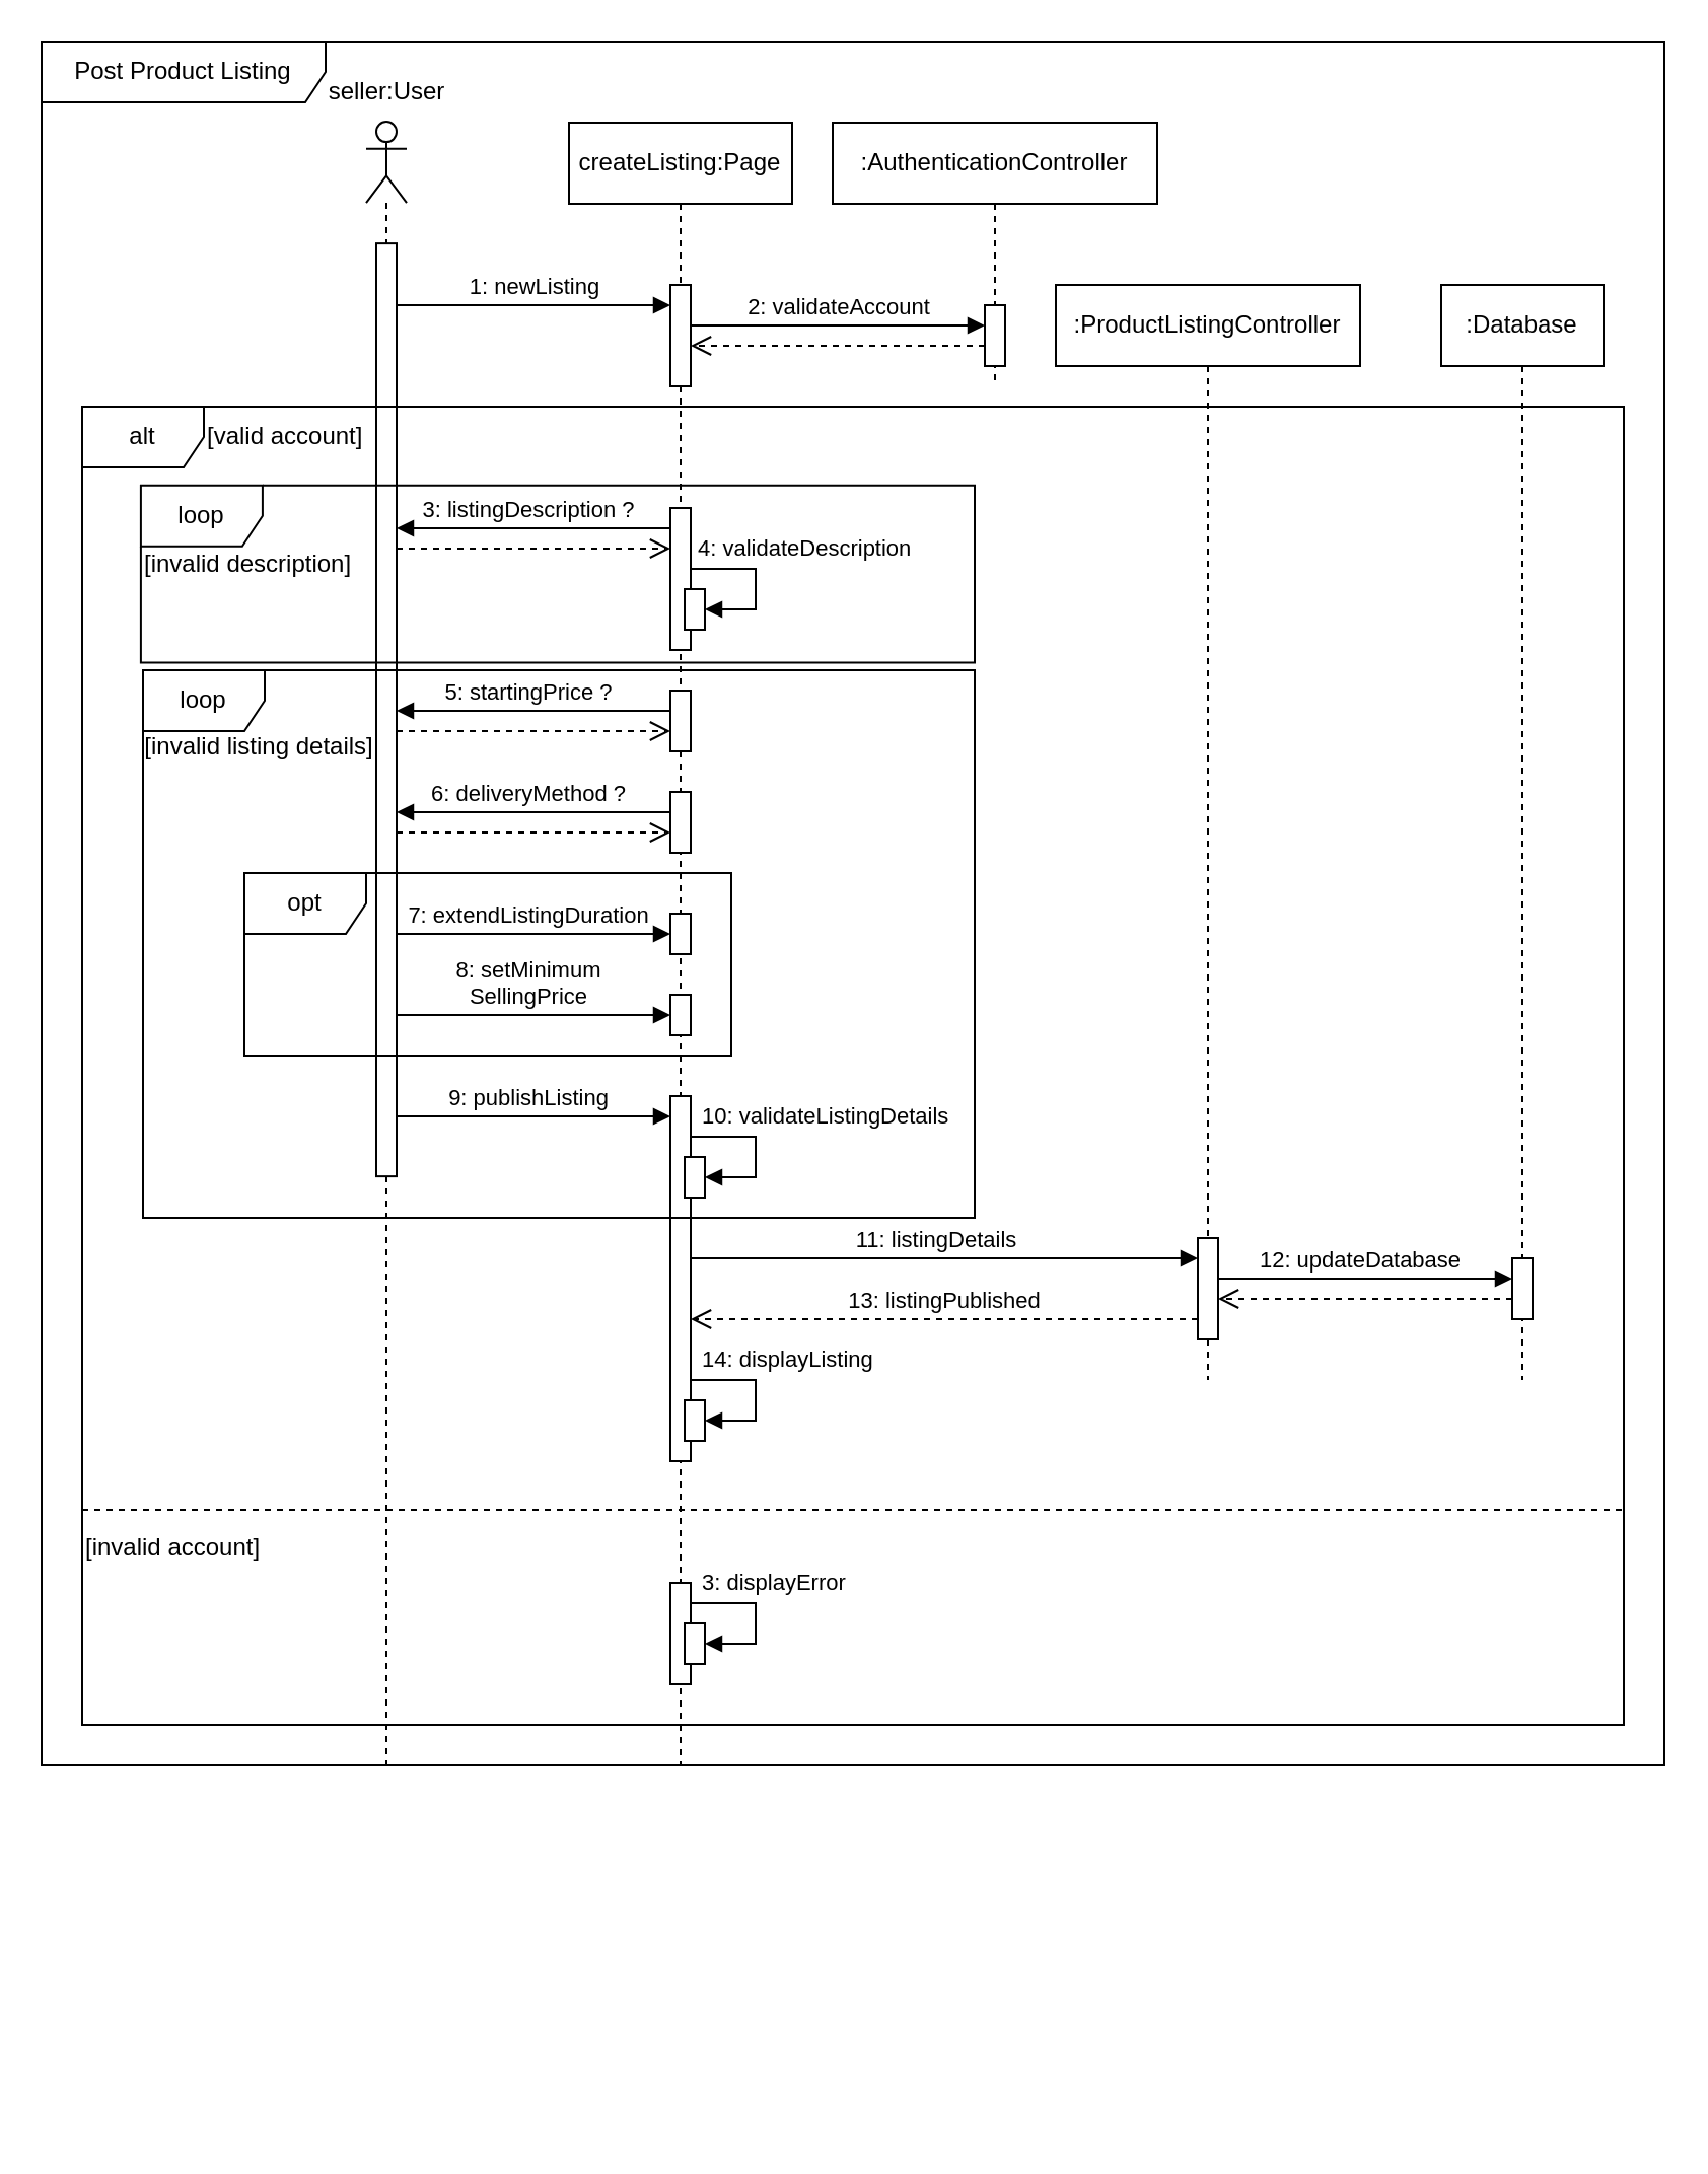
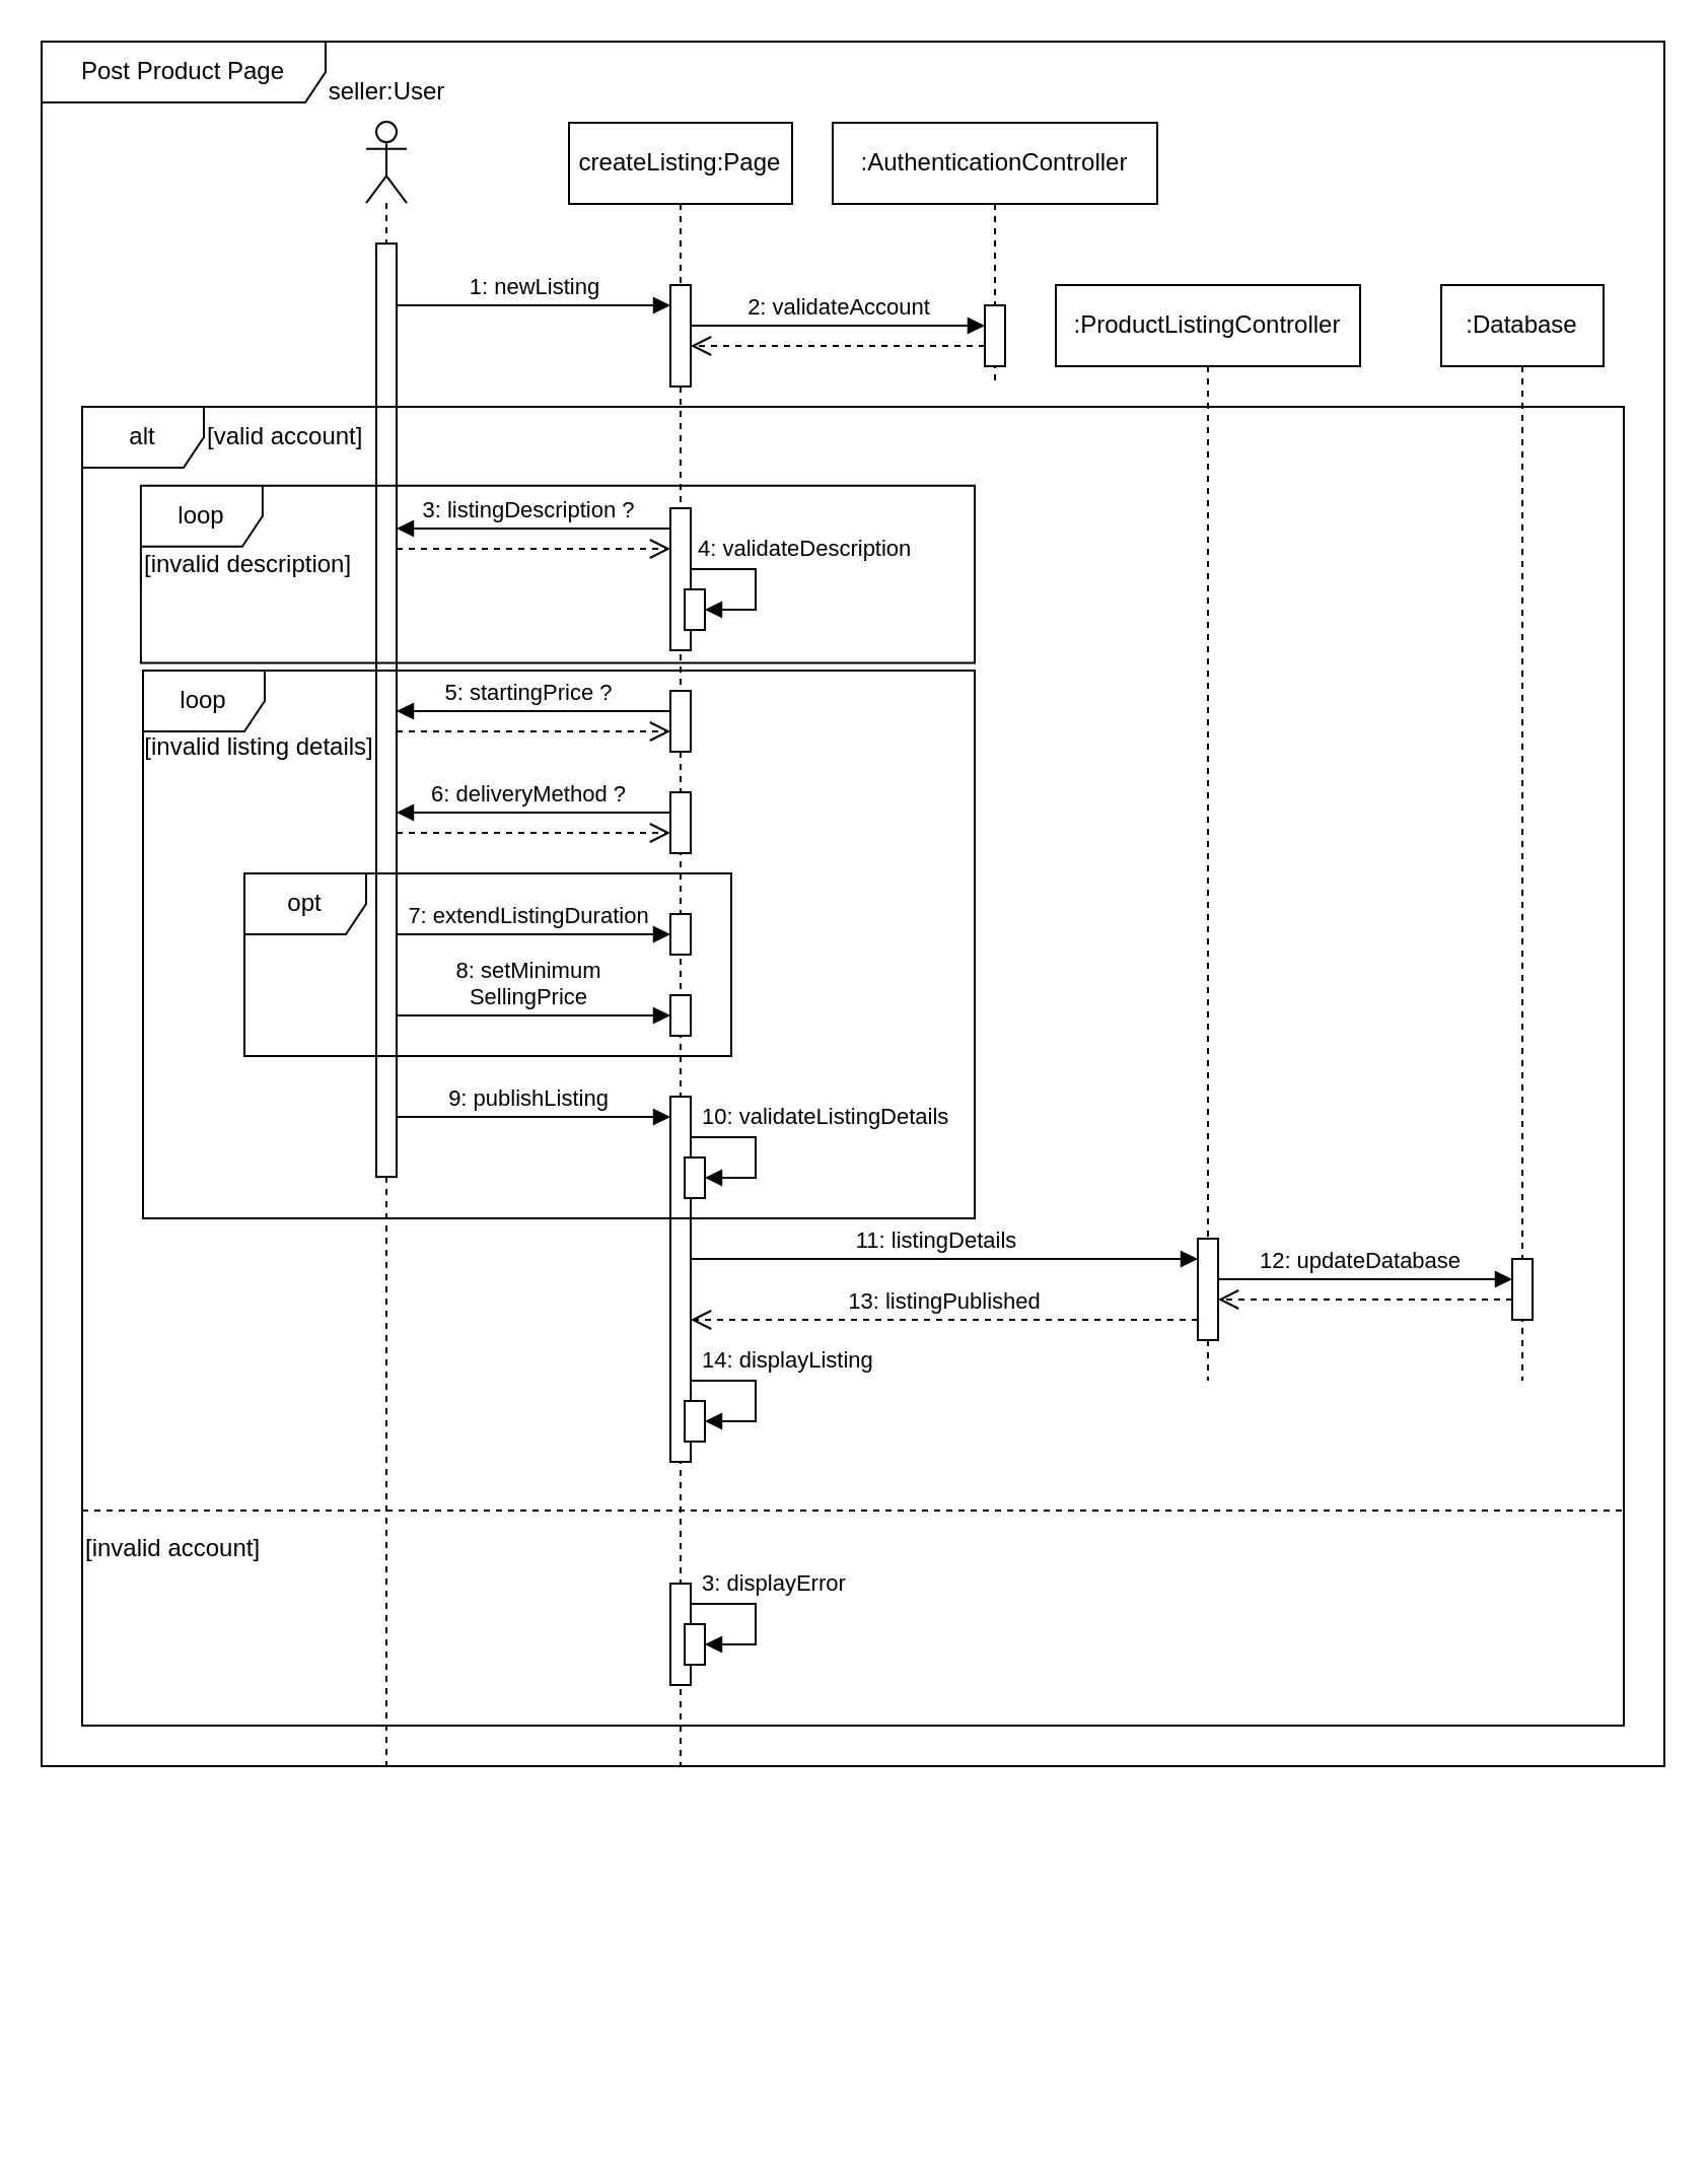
- <mxCell id="55" value="Post Product Listing" style="shape=umlFrame;whiteSpace=wrap;html=1;pointerEvents=0;width=140;height=30;" vertex="1" parent="1"><mxGeometry x="20" y="20" width="800" height="850" as="geometry" /></mxCell>
+ <mxCell id="55" value="Post Product Page" style="shape=umlFrame;whiteSpace=wrap;html=1;pointerEvents=0;width=140;height=30;" vertex="1" parent="1"><mxGeometry x="20" y="20" width="800" height="850" as="geometry" /></mxCell>
